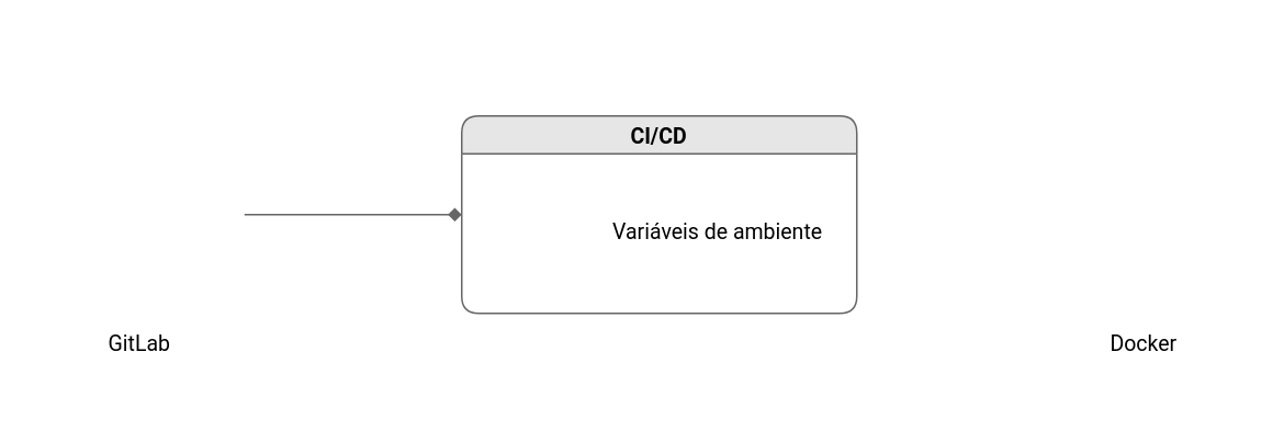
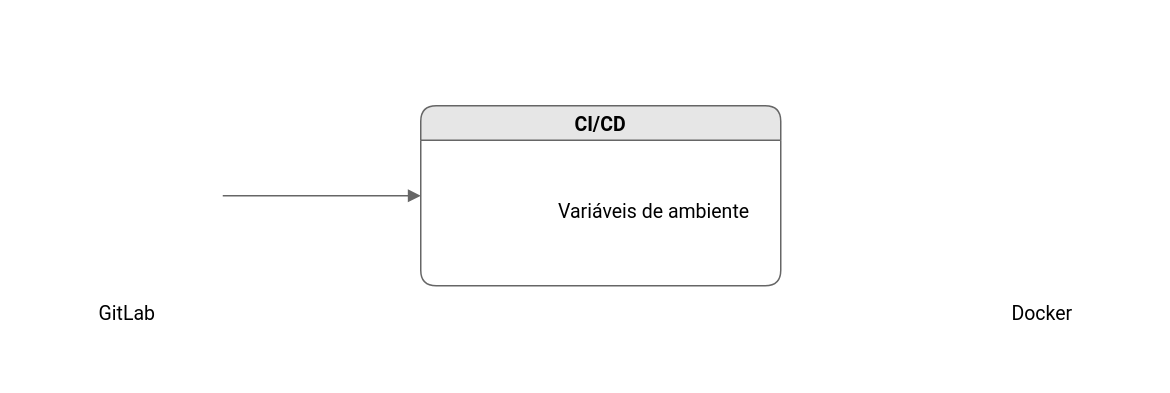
- <mxCell id="2" style="edgeStyle=orthogonalEdgeStyle;rounded=0;orthogonalLoop=1;jettySize=auto;html=1;exitX=1;exitY=0.5;exitDx=0;exitDy=0;entryX=0;entryY=0.5;entryDx=0;entryDy=0;fontColor=#000000;strokeColor=#666666;endArrow=diamond;endFill=1;fontFamily=Roboto;fontSize=13;" edge="1" parent="1" source="3" target="5"><mxGeometry relative="1" as="geometry" /></mxCell>
+ <mxCell id="2" style="edgeStyle=orthogonalEdgeStyle;rounded=0;orthogonalLoop=1;jettySize=auto;html=1;exitX=1;exitY=0.5;exitDx=0;exitDy=0;entryX=0;entryY=0.5;entryDx=0;entryDy=0;fontColor=#000000;strokeColor=#666666;endArrow=block;endFill=1;fontFamily=Roboto;fontSize=13;" edge="1" parent="1" source="3" target="5"><mxGeometry relative="1" as="geometry" /></mxCell>
